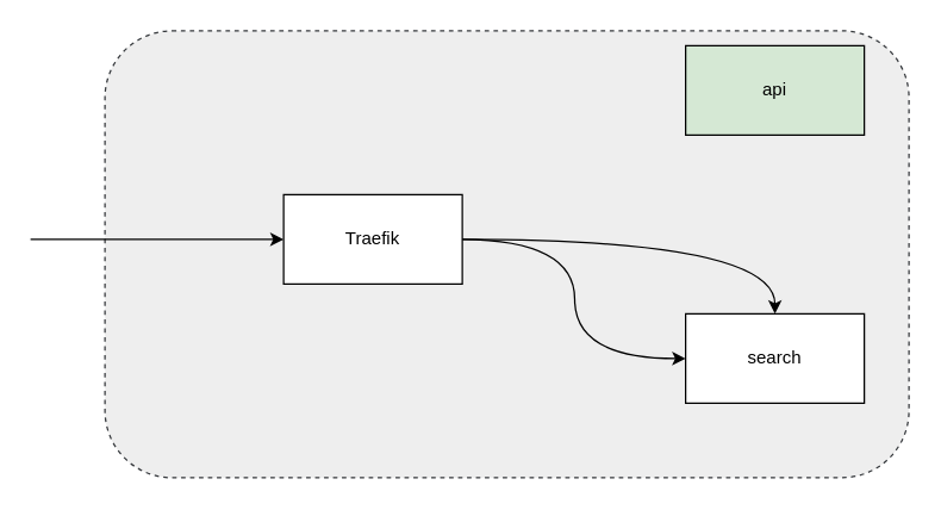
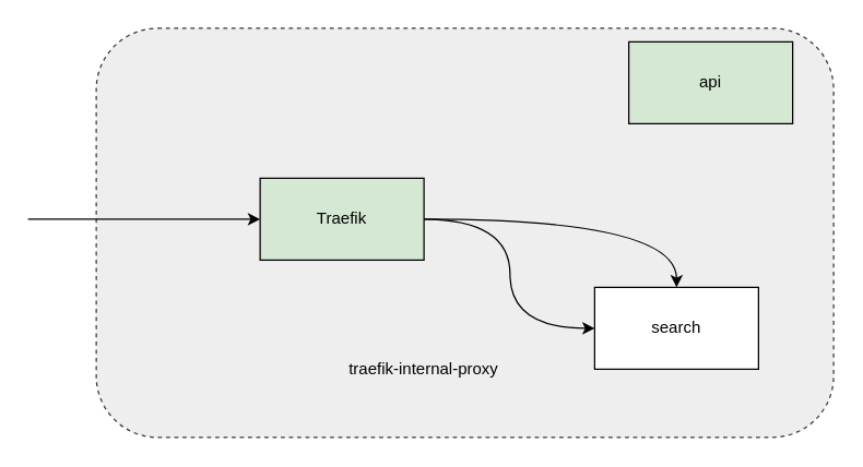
- <mxCell id="3" value="Traefik" style="rounded=0;whiteSpace=wrap;html=1;" vertex="1" parent="1"><mxGeometry x="190" y="130" width="120" height="60" as="geometry" /></mxCell>
+ <mxCell id="3" value="Traefik" style="rounded=0;whiteSpace=wrap;html=1;fillColor=#d5e8d4;" vertex="1" parent="1"><mxGeometry x="190" y="130" width="120" height="60" as="geometry" /></mxCell>
- <mxCell id="5" value="search" style="rounded=0;whiteSpace=wrap;html=1;" vertex="1" parent="1"><mxGeometry x="460" y="210" width="120" height="60" as="geometry" /></mxCell>
+ <mxCell id="5" value="search" style="rounded=0;whiteSpace=wrap;html=1;" vertex="1" parent="1"><mxGeometry x="435" y="210" width="120" height="60" as="geometry" /></mxCell>
+ <mxCell id="8" value="traefik-internal-proxy" style="text;html=1;strokeColor=none;fillColor=none;align=center;verticalAlign=middle;whiteSpace=wrap;rounded=0;dashed=1;" vertex="1" parent="1"><mxGeometry x="250" y="260" width="120" height="20" as="geometry" /></mxCell>
